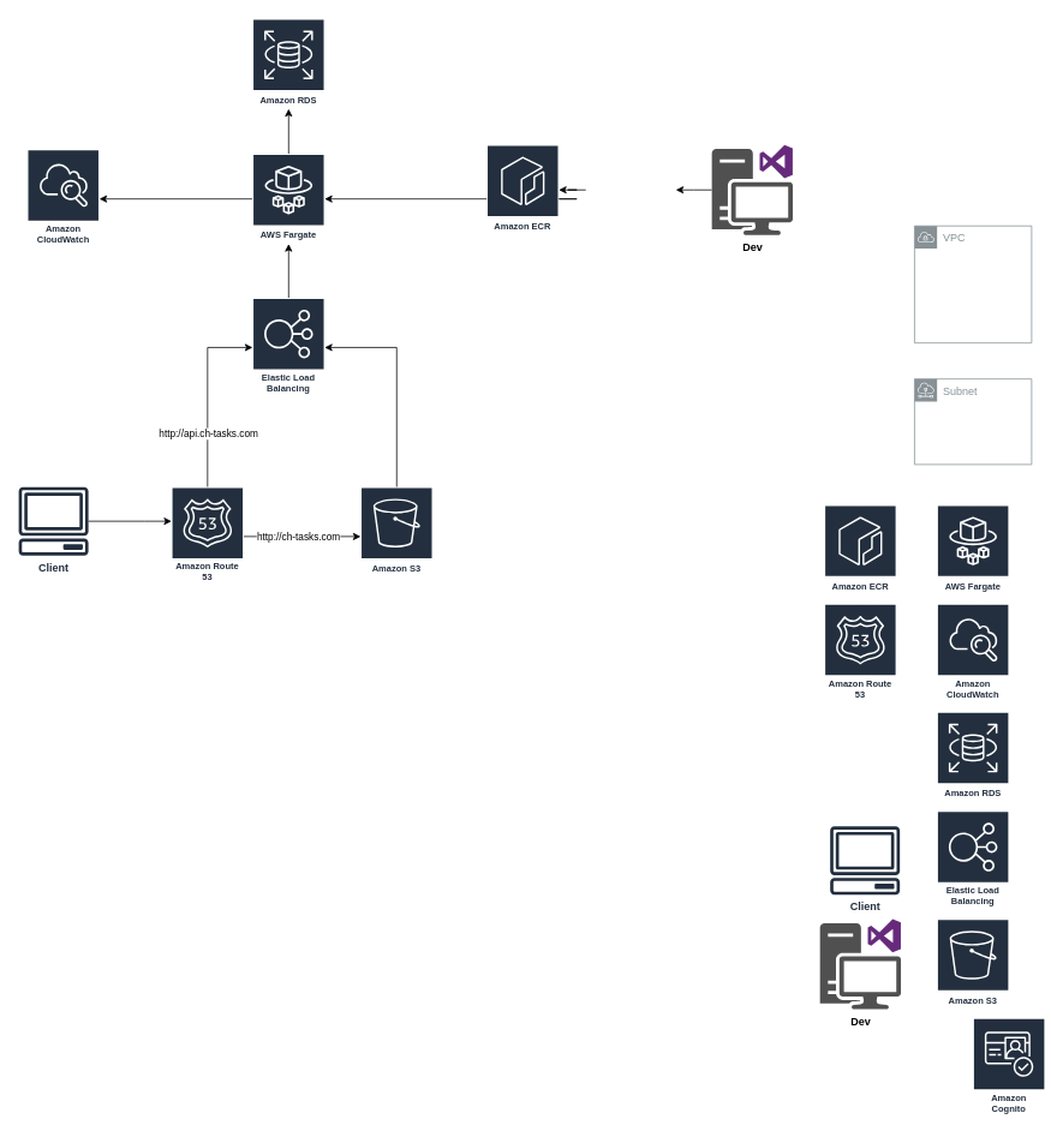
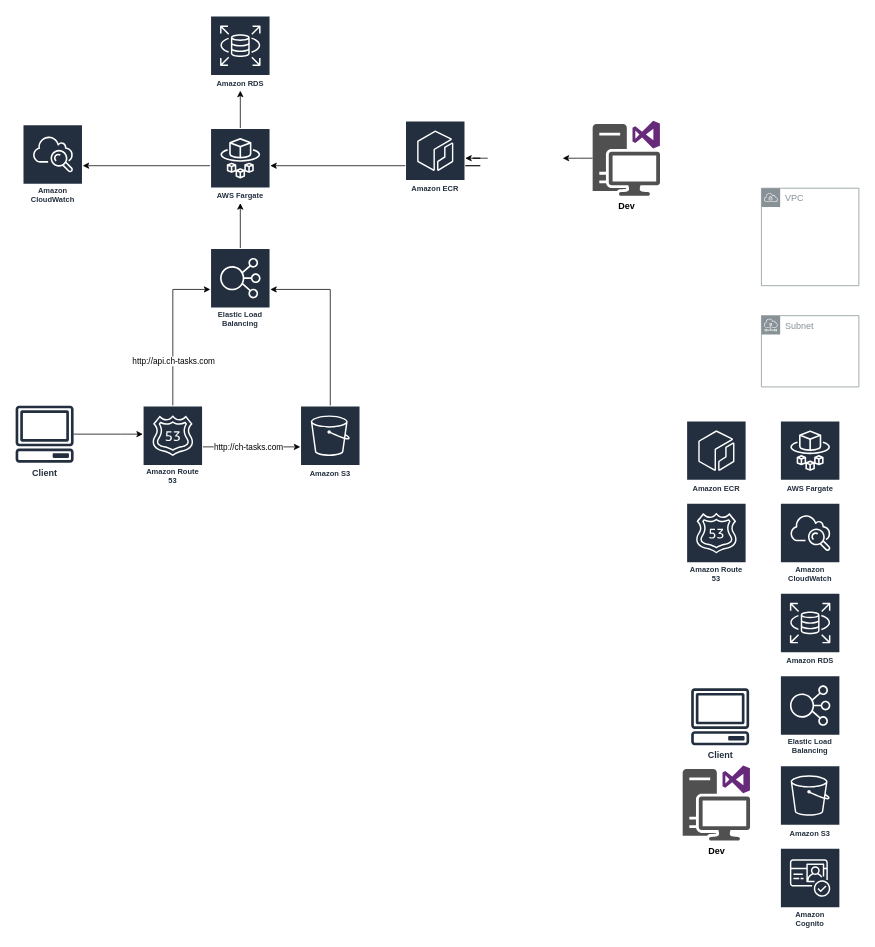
- <mxCell id="11" value="Amazon Cognito" style="outlineConnect=0;fontColor=#232F3E;gradientColor=none;strokeColor=#ffffff;fillColor=#232F3E;dashed=0;verticalLabelPosition=middle;verticalAlign=bottom;align=center;html=1;whiteSpace=wrap;fontSize=10;fontStyle=1;spacing=3;shape=mxgraph.aws4.productIcon;prIcon=mxgraph.aws4.cognito;" parent="1" vertex="1"><mxGeometry x="1080" y="1130" width="80" height="110" as="geometry" /></mxCell>
+ <mxCell id="11" value="Amazon Cognito" style="outlineConnect=0;fontColor=#232F3E;gradientColor=none;strokeColor=#ffffff;fillColor=#232F3E;dashed=0;verticalLabelPosition=middle;verticalAlign=bottom;align=center;html=1;whiteSpace=wrap;fontSize=10;fontStyle=1;spacing=3;shape=mxgraph.aws4.productIcon;prIcon=mxgraph.aws4.cognito;" parent="1" vertex="1"><mxGeometry x="1040" y="1130" width="80" height="110" as="geometry" /></mxCell>
